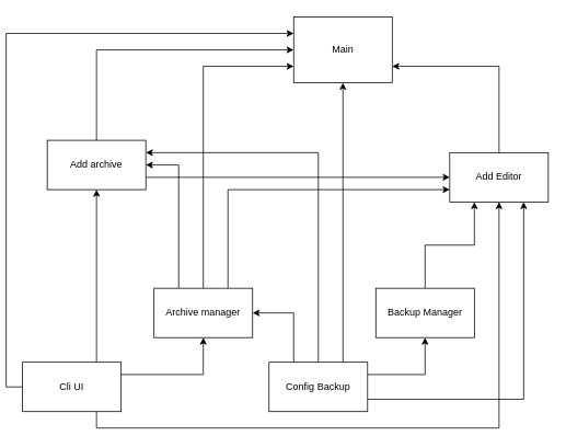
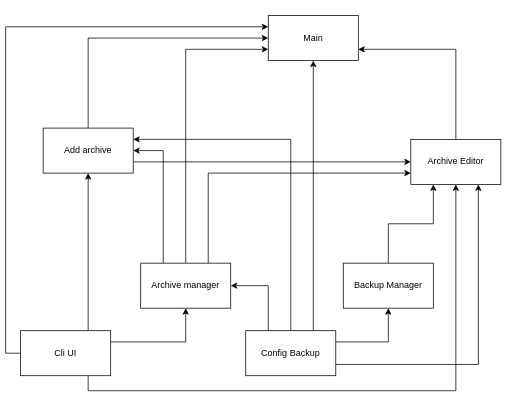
- <mxCell id="2" value="Main" style="rounded=0;whiteSpace=wrap;html=1;" parent="1" vertex="1"><mxGeometry x="350" y="20" width="120" height="80" as="geometry" /></mxCell>
+ <mxCell id="2" value="Main" style="rounded=0;whiteSpace=wrap;html=1;" parent="1" vertex="1"><mxGeometry x="350" y="20" width="120" height="60" as="geometry" /></mxCell>
- <mxCell id="22" value="Add Editor" style="rounded=0;whiteSpace=wrap;html=1;" parent="1" vertex="1"><mxGeometry x="540" y="185" width="120" height="60" as="geometry" /></mxCell>
+ <mxCell id="22" value="Archive Editor" style="rounded=0;whiteSpace=wrap;html=1;" parent="1" vertex="1"><mxGeometry x="540" y="185" width="120" height="60" as="geometry" /></mxCell>
